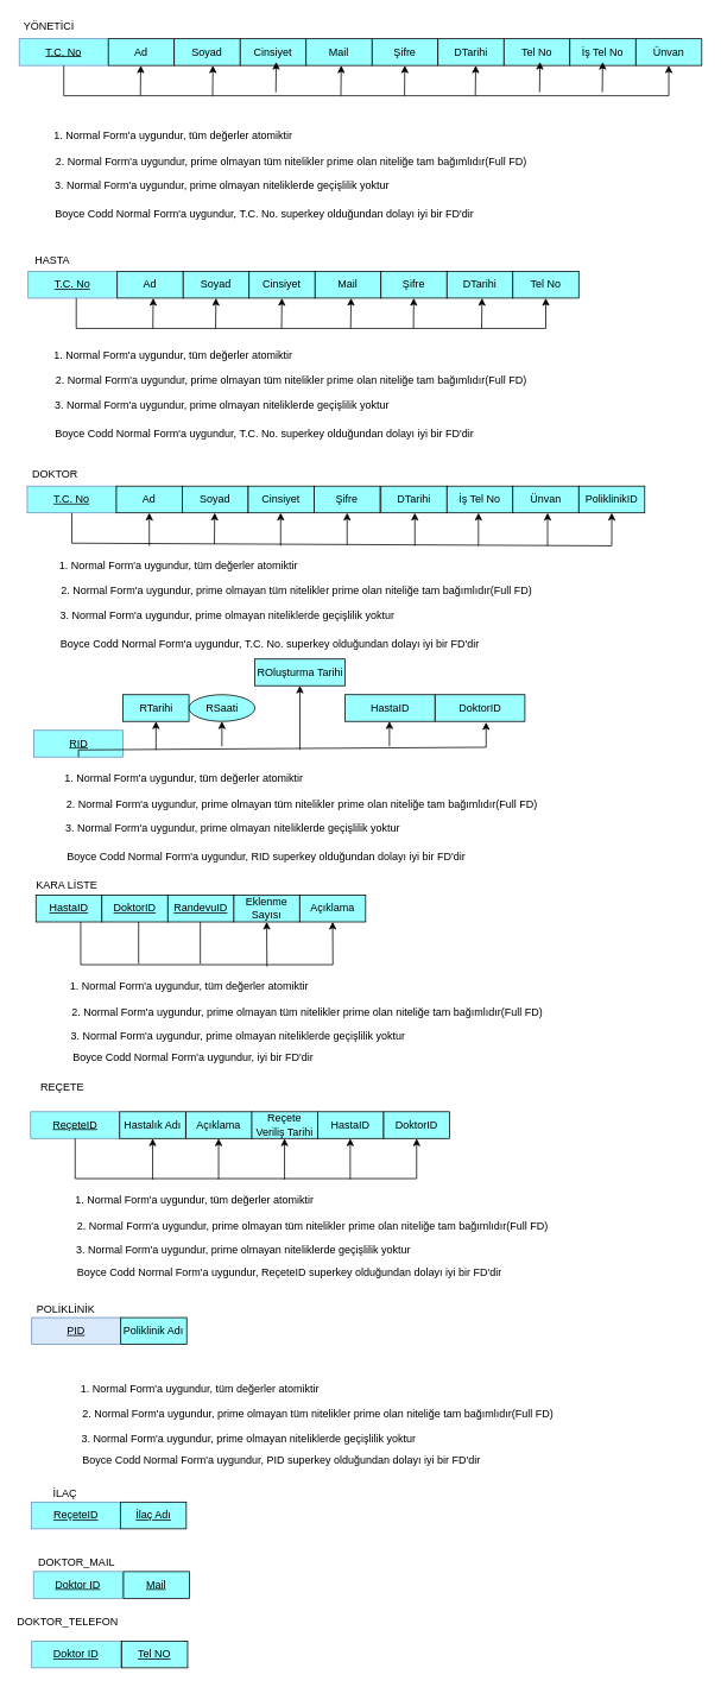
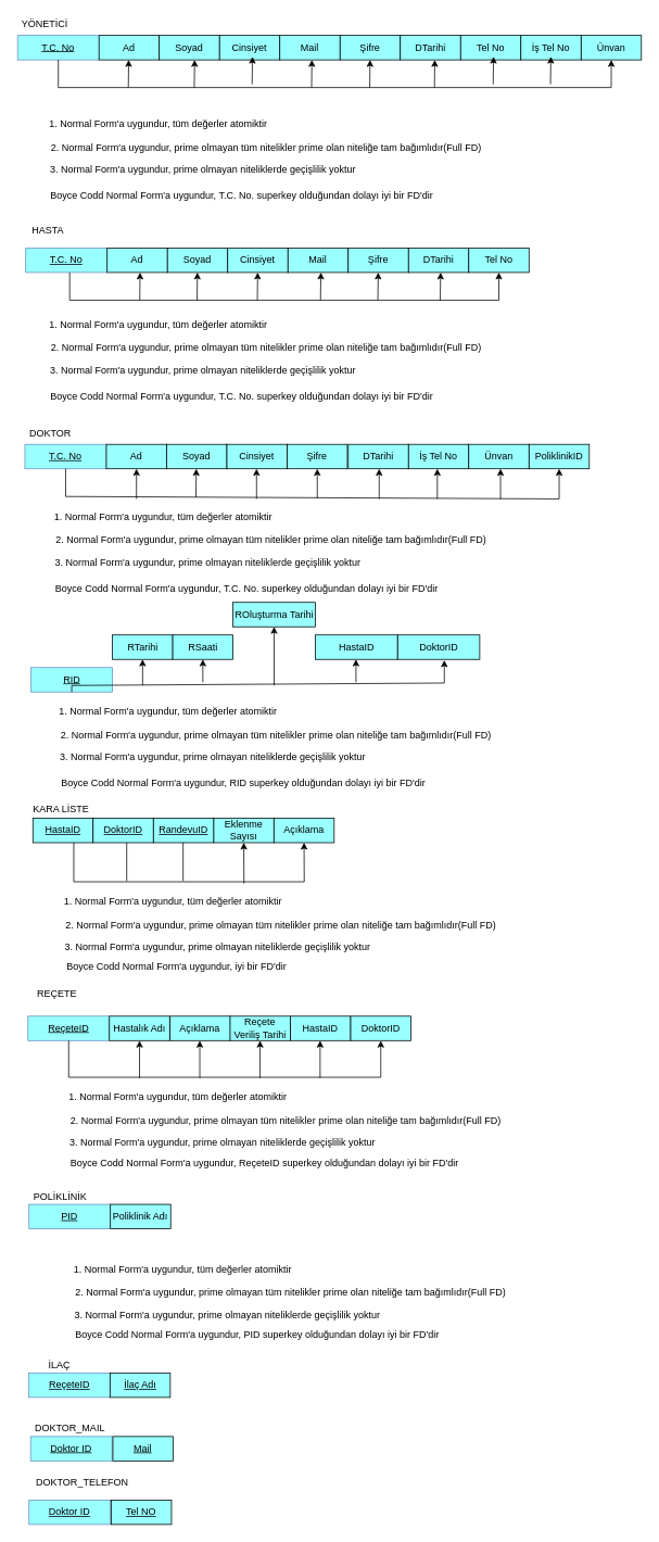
- <mxCell id="3" value="HASTA" style="text;html=1;align=center;verticalAlign=middle;resizable=0;points=[];autosize=1;strokeColor=none;fillColor=none;" parent="1" vertex="1"><mxGeometry x="33" y="283" width="49" height="18" as="geometry" /></mxCell>
+ <mxCell id="3" value="HASTA" style="text;html=1;align=center;verticalAlign=middle;resizable=0;points=[];autosize=1;strokeColor=none;fillColor=none;" parent="1" vertex="1"><mxGeometry x="33" y="273" width="49" height="18" as="geometry" /></mxCell>
- <mxCell id="34" value="RSaati" style="ellipse;whiteSpace=wrap;html=1;labelBackgroundColor=none;fillColor=#99FFFF;" parent="1" vertex="1"><mxGeometry x="211.5" y="779" width="74" height="30" as="geometry" /></mxCell>
+ <mxCell id="34" value="RSaati" style="rounded=0;whiteSpace=wrap;html=1;labelBackgroundColor=none;fillColor=#99FFFF;" parent="1" vertex="1"><mxGeometry x="211.5" y="779" width="74" height="30" as="geometry" /></mxCell>
- <mxCell id="36" value="&lt;u&gt;PID&lt;/u&gt;" style="whiteSpace=wrap;html=1;align=center;fillColor=#dae8fc;strokeColor=#6c8ebf;" parent="1" vertex="1"><mxGeometry x="35" y="1478" width="100" height="30" as="geometry" /></mxCell>
+ <mxCell id="36" value="&lt;u&gt;PID&lt;/u&gt;" style="whiteSpace=wrap;html=1;align=center;fillColor=#99FFFF;strokeColor=#6c8ebf;" parent="1" vertex="1"><mxGeometry x="35" y="1478" width="100" height="30" as="geometry" /></mxCell>
- <mxCell id="118" value="DOKTOR_TELEFON" style="text;html=1;align=center;verticalAlign=middle;resizable=0;points=[];autosize=1;strokeColor=none;fillColor=none;" vertex="1" parent="1"><mxGeometry x="10" y="1810" width="130" height="20" as="geometry" /></mxCell>
+ <mxCell id="118" value="DOKTOR_TELEFON" style="text;html=1;align=center;verticalAlign=middle;resizable=0;points=[];autosize=1;strokeColor=none;fillColor=none;" vertex="1" parent="1"><mxGeometry x="35" y="1810" width="130" height="20" as="geometry" /></mxCell>
